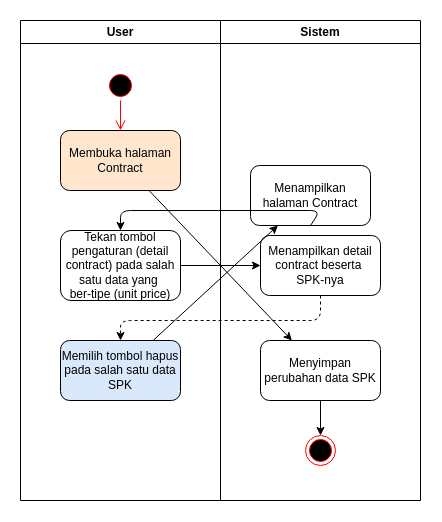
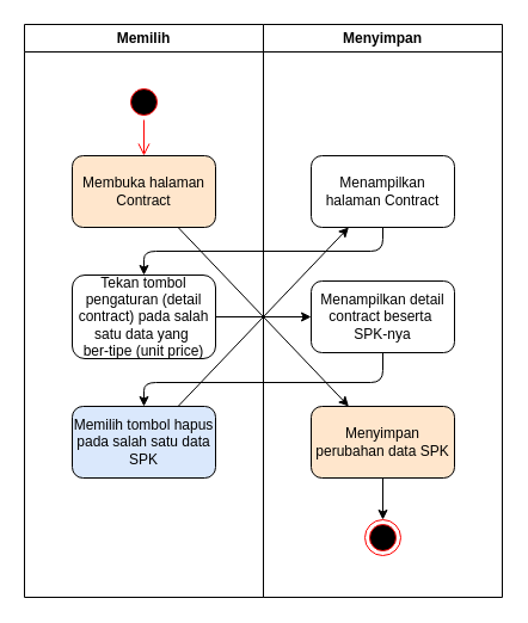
- <mxCell id="2" value="User" style="swimlane;whiteSpace=wrap;html=1;" vertex="1" parent="1"><mxGeometry x="20" y="20" width="200" height="480" as="geometry" /></mxCell>
+ <mxCell id="2" value="Memilih" style="swimlane;whiteSpace=wrap;html=1;" vertex="1" parent="1"><mxGeometry x="20" y="20" width="200" height="480" as="geometry" /></mxCell>
- <mxCell id="8" value="Sistem" style="swimlane;whiteSpace=wrap;html=1;" vertex="1" parent="1"><mxGeometry x="220" y="20" width="200" height="480" as="geometry" /></mxCell>
+ <mxCell id="8" value="Menyimpan" style="swimlane;whiteSpace=wrap;html=1;" vertex="1" parent="1"><mxGeometry x="220" y="20" width="200" height="480" as="geometry" /></mxCell>
- <mxCell id="9" value="Menampilkan halaman Contract" style="rounded=1;whiteSpace=wrap;html=1;" vertex="1" parent="8"><mxGeometry x="30" y="145" width="120" height="60" as="geometry" /></mxCell>
+ <mxCell id="9" value="Menampilkan halaman Contract" style="rounded=1;whiteSpace=wrap;html=1;" vertex="1" parent="8"><mxGeometry x="40" y="110" width="120" height="60" as="geometry" /></mxCell>
- <mxCell id="17" value="" style="edgeStyle=none;html=1;entryX=0.5;entryY=0;entryDx=0;entryDy=0;exitX=0.5;exitY=1;exitDx=0;exitDy=0;dashed=1;" edge="1" parent="1" source="10" target="7"><mxGeometry relative="1" as="geometry"><Array as="points"><mxPoint x="320" y="320" /><mxPoint x="120" y="320" /></Array></mxGeometry></mxCell>
+ <mxCell id="17" value="" style="edgeStyle=none;html=1;entryX=0.5;entryY=0;entryDx=0;entryDy=0;exitX=0.5;exitY=1;exitDx=0;exitDy=0;" edge="1" parent="1" source="10" target="7"><mxGeometry relative="1" as="geometry"><Array as="points"><mxPoint x="320" y="320" /><mxPoint x="120" y="320" /></Array></mxGeometry></mxCell>
- <mxCell id="11" value="Menyimpan perubahan data SPK" style="rounded=1;whiteSpace=wrap;html=1;" vertex="1" parent="8"><mxGeometry x="40" y="320" width="120" height="60" as="geometry" /></mxCell>
+ <mxCell id="11" value="Menyimpan perubahan data SPK" style="rounded=1;whiteSpace=wrap;html=1;fillColor=#ffe6cc;" vertex="1" parent="8"><mxGeometry x="40" y="320" width="120" height="60" as="geometry" /></mxCell>
